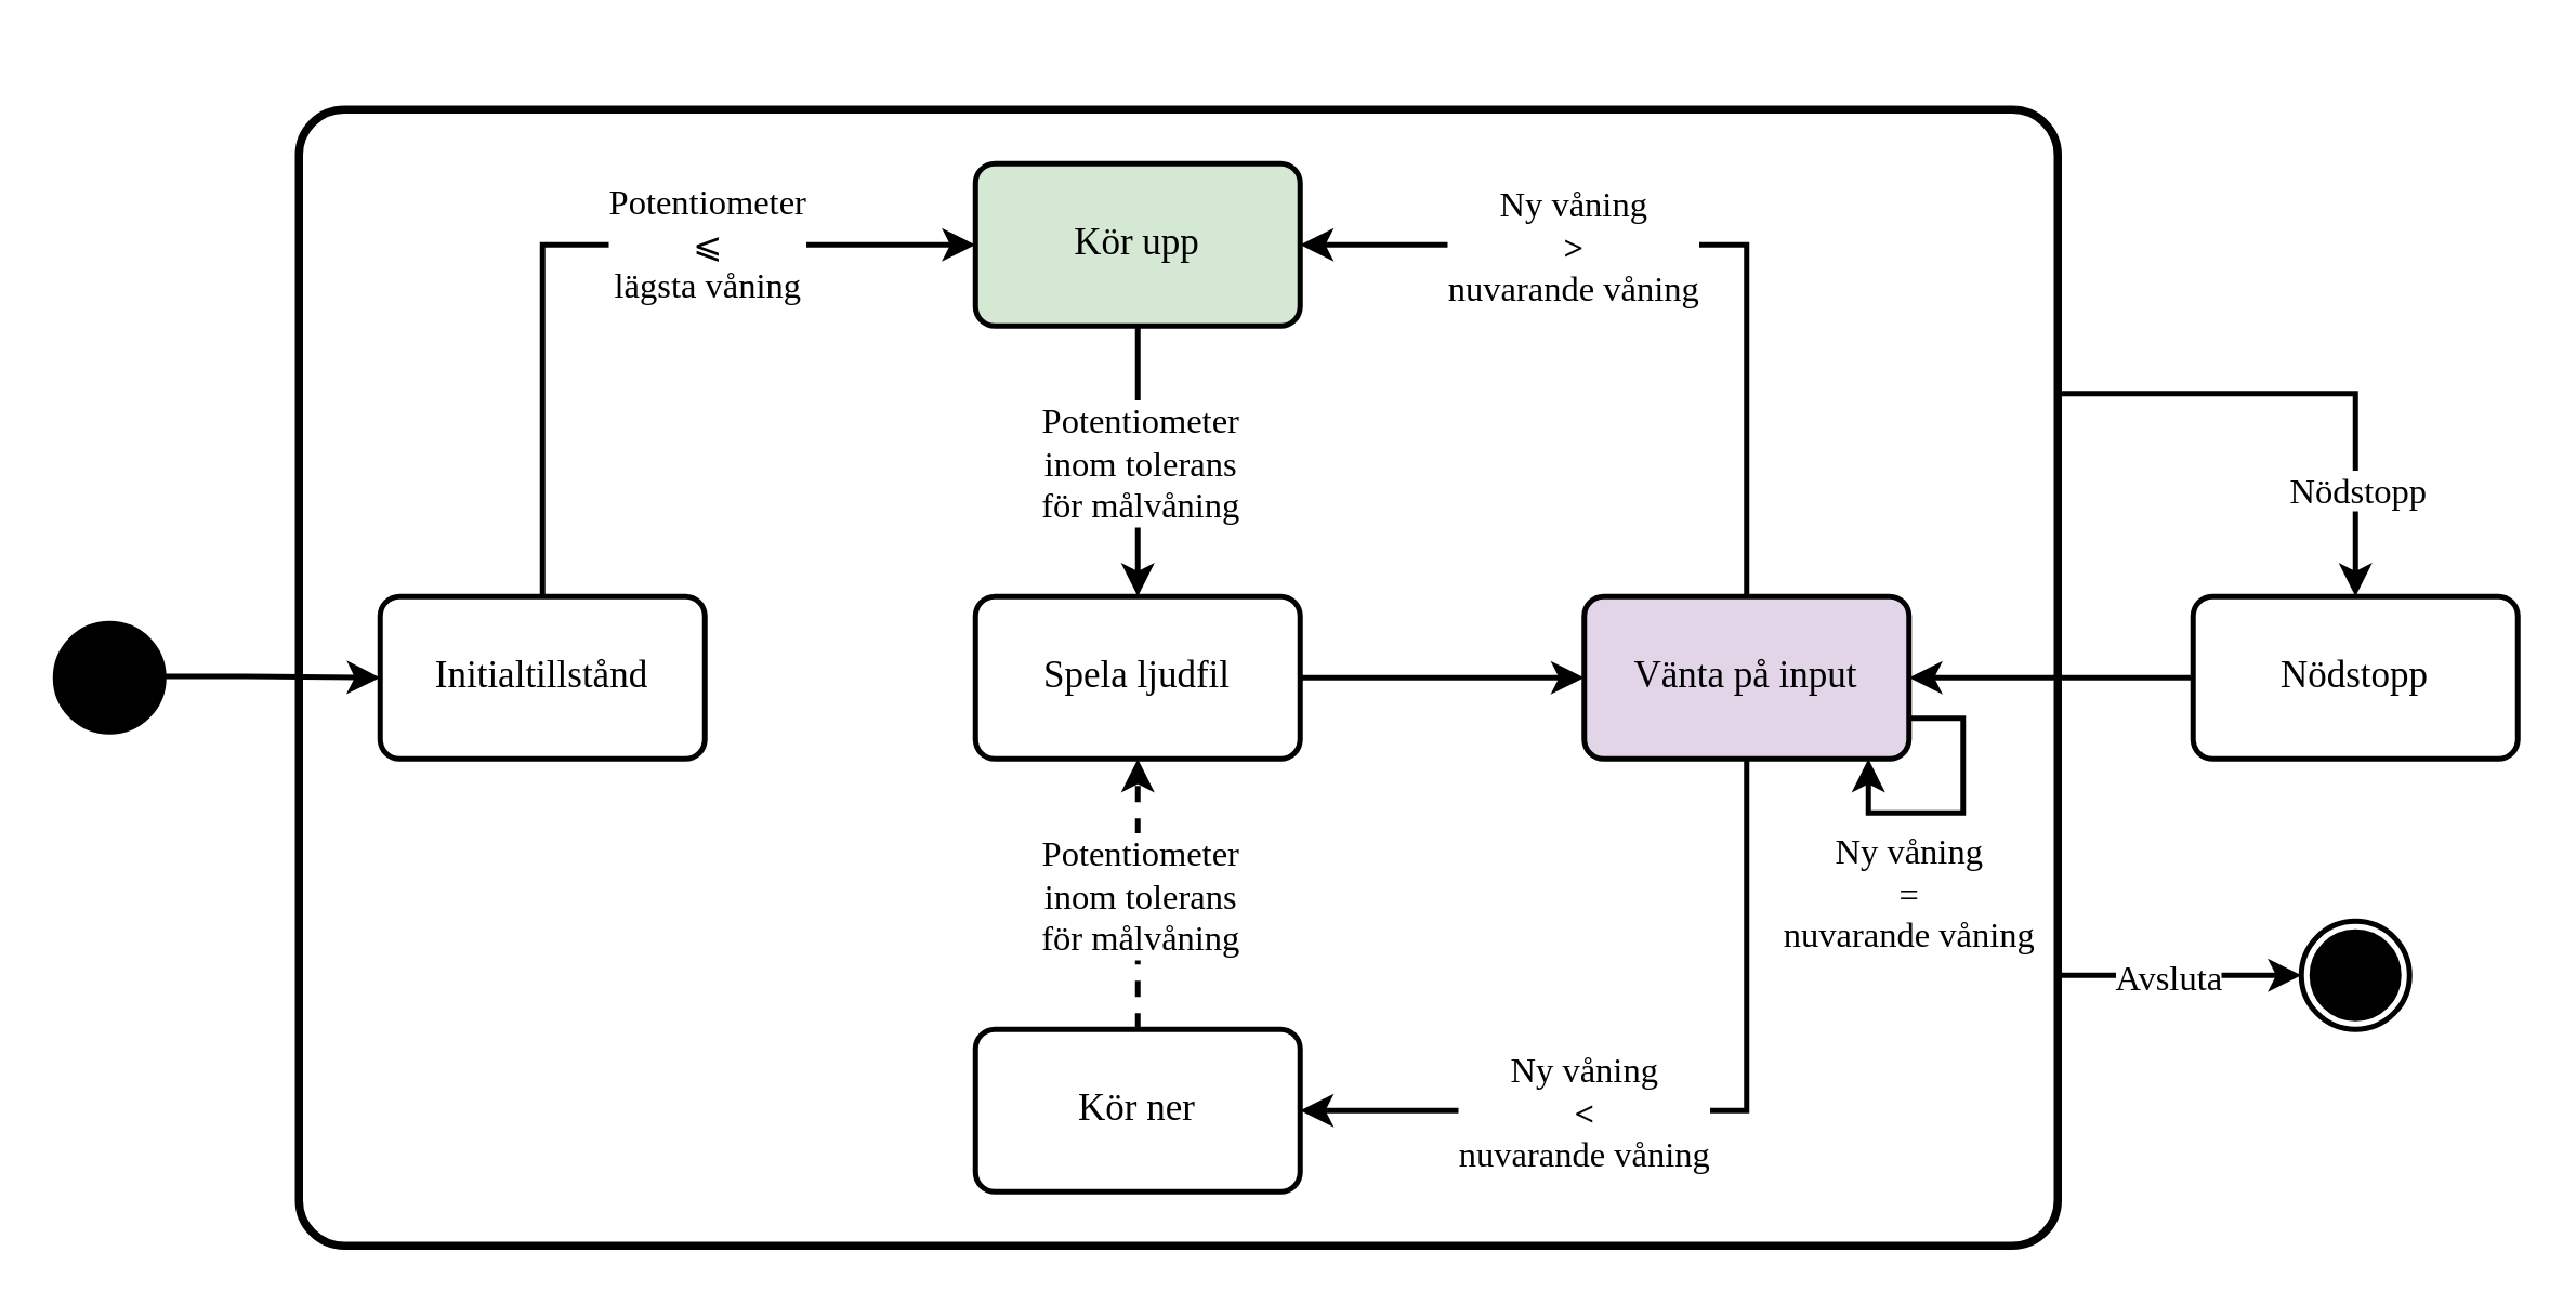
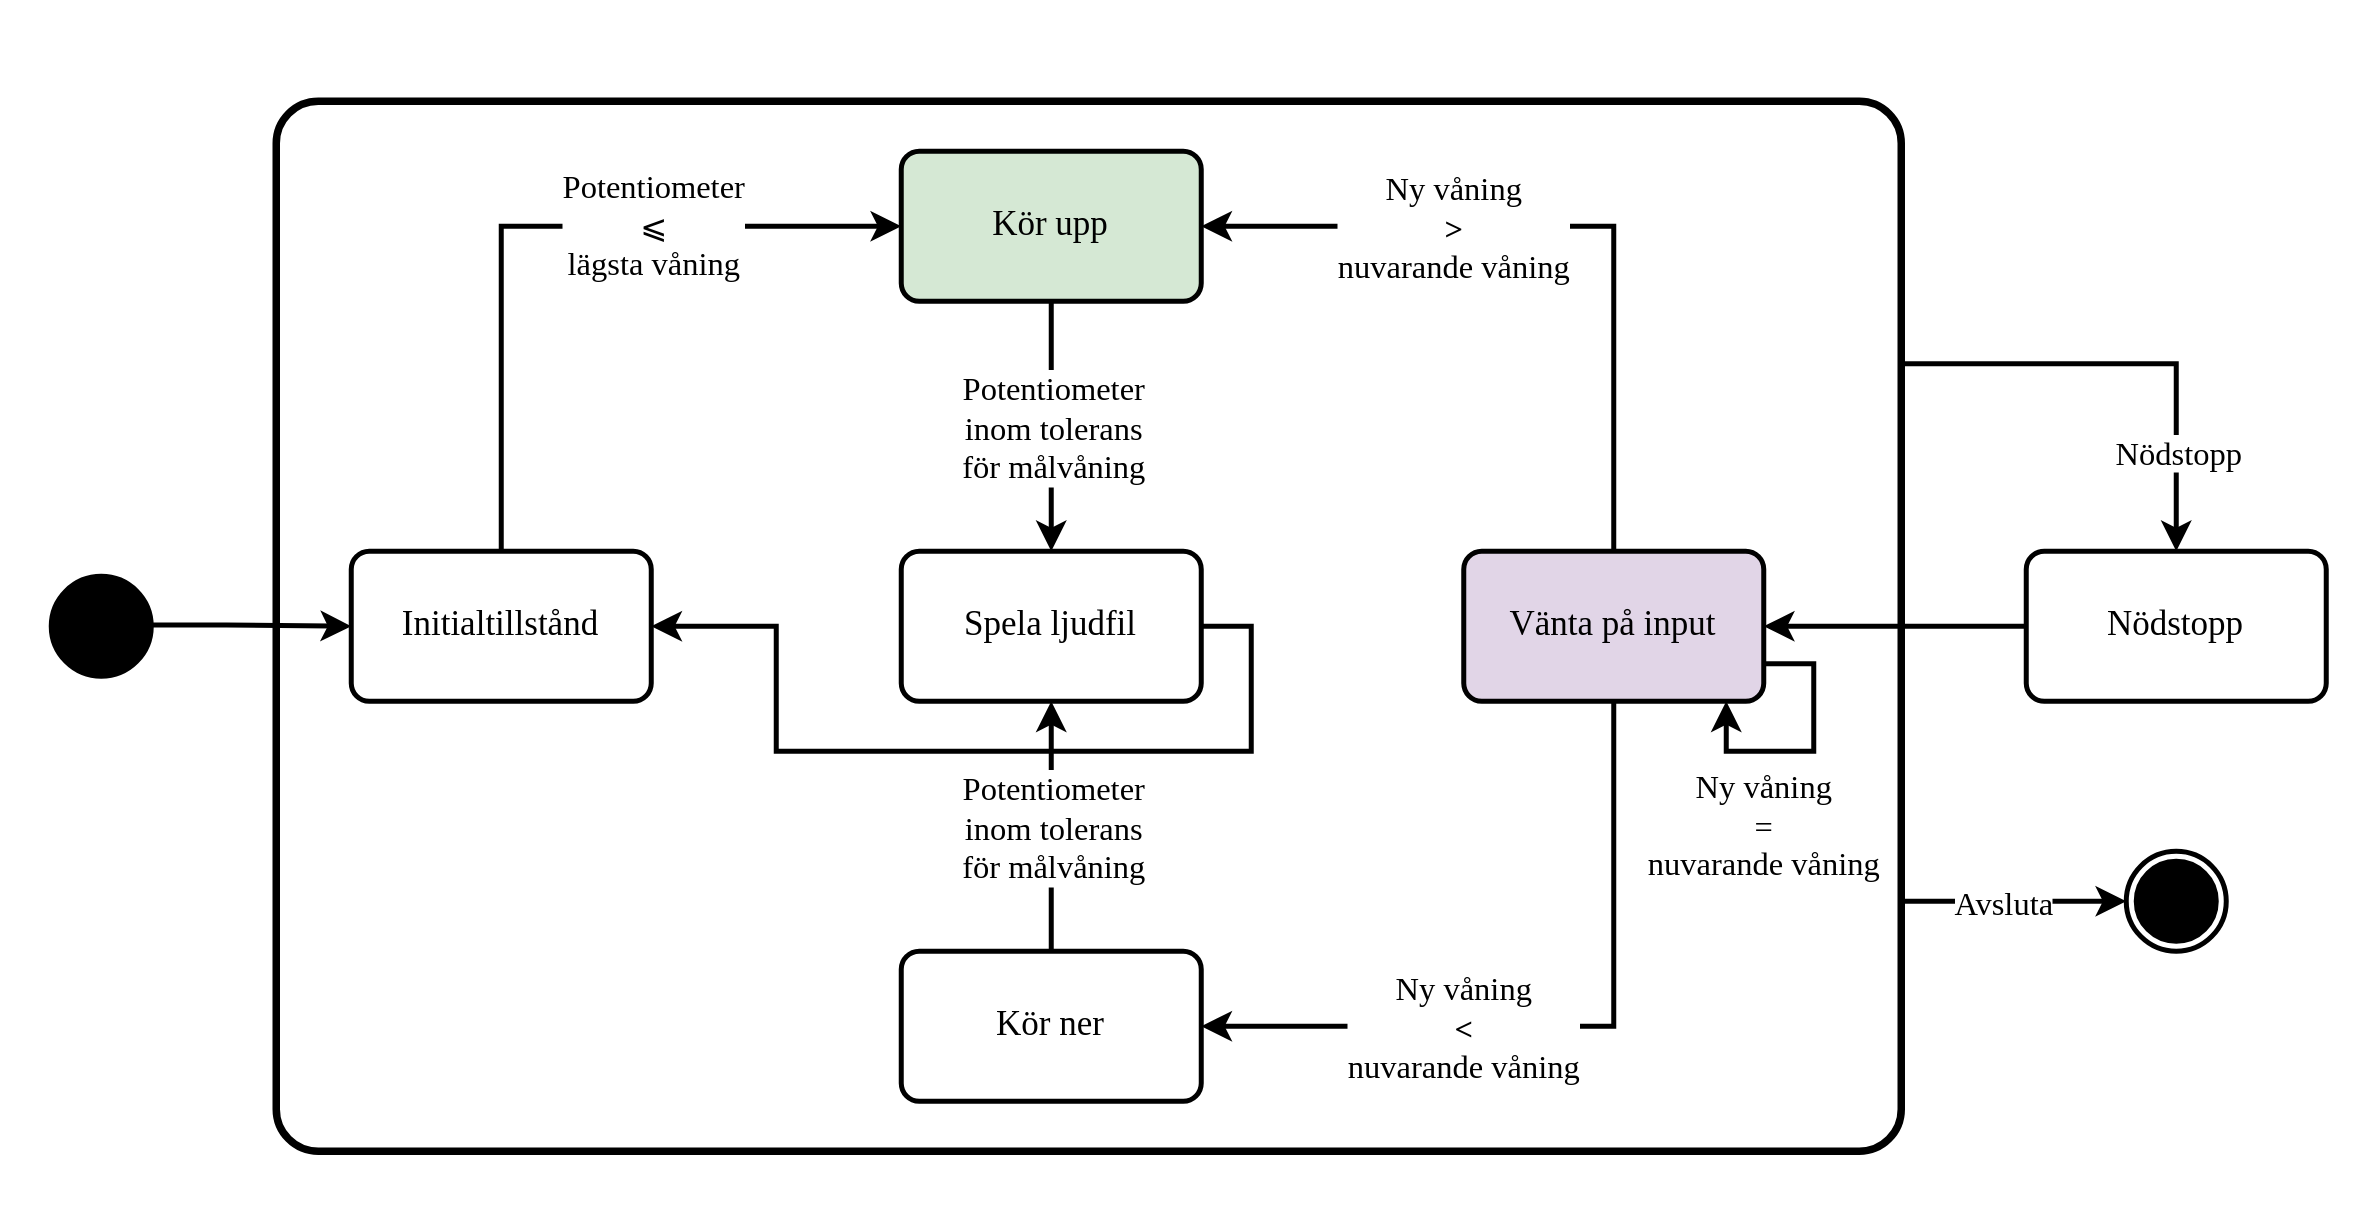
- <mxCell id="22" style="edgeStyle=orthogonalEdgeStyle;rounded=0;orthogonalLoop=1;jettySize=auto;html=1;exitX=1;exitY=0.5;exitDx=0;exitDy=0;entryX=0;entryY=0.5;entryDx=0;entryDy=0;strokeWidth=2;fontFamily=CMU Serif;fontSize=12;" parent="2" source="10" target="21" edge="1"><mxGeometry x="20" as="geometry"><mxPoint x="495" y="230" as="sourcePoint" /></mxGeometry></mxCell>
+ <mxCell id="22" style="edgeStyle=orthogonalEdgeStyle;rounded=0;orthogonalLoop=1;jettySize=auto;html=1;exitX=1;exitY=0.5;exitDx=0;exitDy=0;strokeWidth=2;fontFamily=CMU Serif;fontSize=12;" parent="2" source="10" target="4" edge="1"><mxGeometry x="20" as="geometry"><mxPoint x="495" y="230" as="sourcePoint" /></mxGeometry></mxCell>
- <mxCell id="13" style="edgeStyle=orthogonalEdgeStyle;rounded=0;orthogonalLoop=1;jettySize=auto;html=1;exitX=0.5;exitY=0;exitDx=0;exitDy=0;entryX=0.5;entryY=1;entryDx=0;entryDy=0;strokeWidth=2;fontFamily=CMU Serif;fontSize=12;dashed=1;" parent="2" source="9" target="10" edge="1"><mxGeometry x="20" as="geometry"><Array as="points"><mxPoint x="400" y="300" /><mxPoint x="400" y="300" /></Array></mxGeometry></mxCell>
+ <mxCell id="13" style="edgeStyle=orthogonalEdgeStyle;rounded=0;orthogonalLoop=1;jettySize=auto;html=1;exitX=0.5;exitY=0;exitDx=0;exitDy=0;entryX=0.5;entryY=1;entryDx=0;entryDy=0;strokeWidth=2;fontFamily=CMU Serif;fontSize=12;" parent="2" source="9" target="10" edge="1"><mxGeometry x="20" as="geometry"><Array as="points"><mxPoint x="400" y="300" /><mxPoint x="400" y="300" /></Array></mxGeometry></mxCell>
